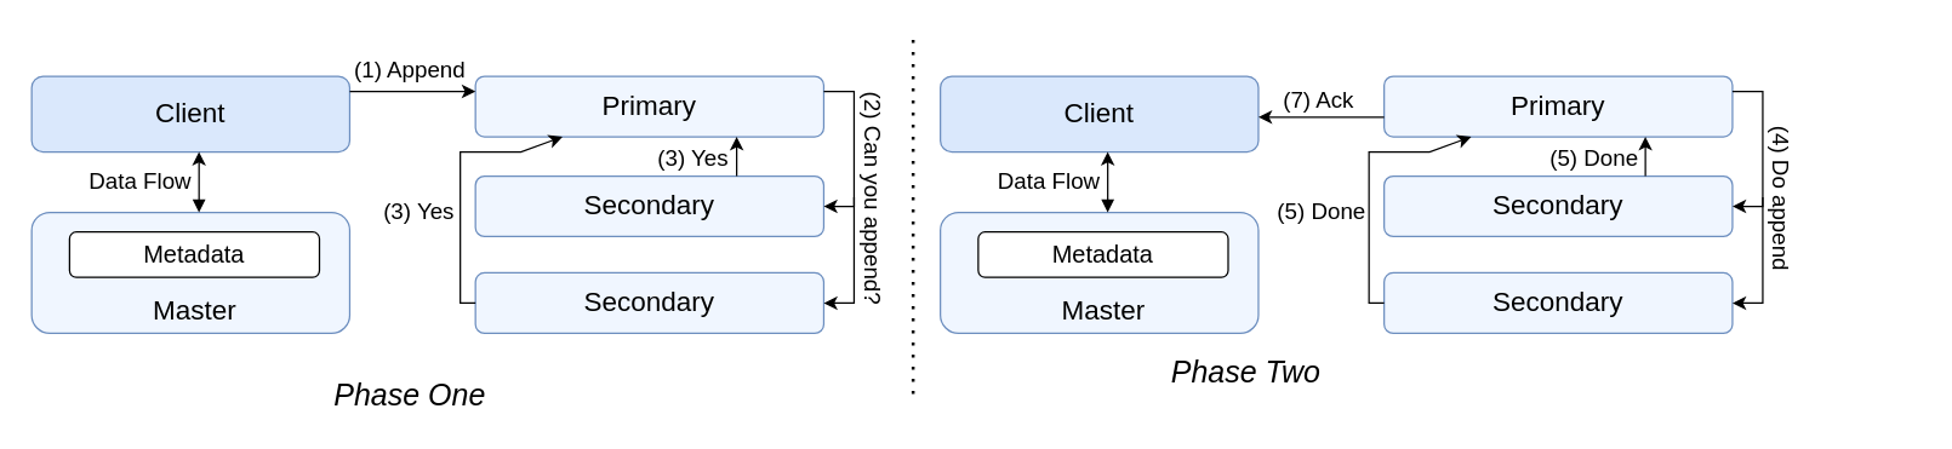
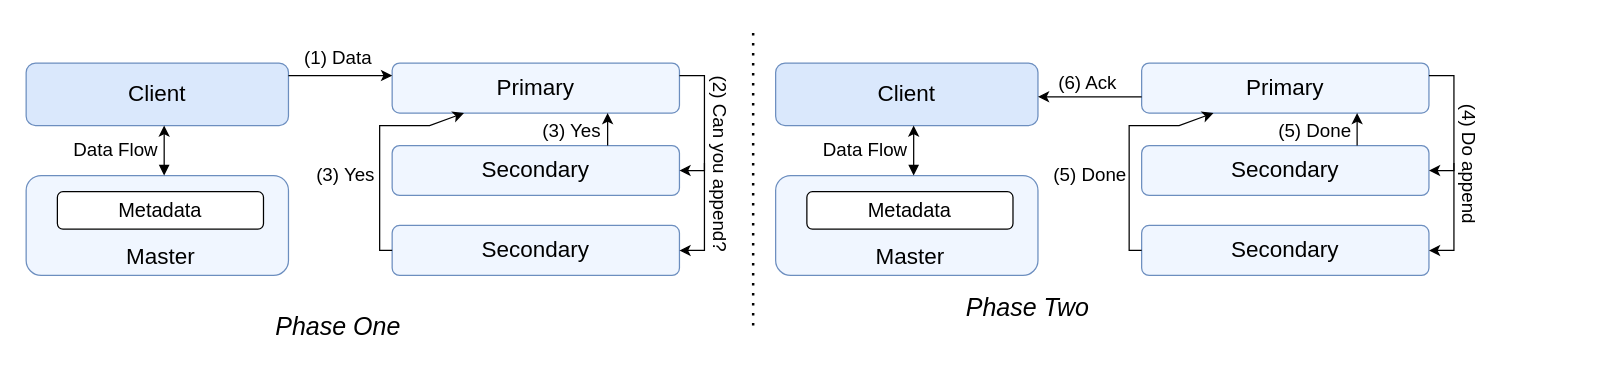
- <mxCell id="15" value="&lt;font style=&quot;font-size: 15px;&quot;&gt;(1) Append&lt;/font&gt;" style="text;html=1;align=center;verticalAlign=middle;whiteSpace=wrap;rounded=0;" vertex="1" parent="1"><mxGeometry x="210" y="30" width="120" height="30" as="geometry" /></mxCell>
+ <mxCell id="15" value="&lt;font style=&quot;font-size: 15px;&quot;&gt;(1) Data&lt;/font&gt;" style="text;html=1;align=center;verticalAlign=middle;whiteSpace=wrap;rounded=0;" vertex="1" parent="1"><mxGeometry x="210" y="30" width="120" height="30" as="geometry" /></mxCell>
- <mxCell id="33" value="&lt;font style=&quot;font-size: 15px;&quot;&gt;(7) Ack&lt;/font&gt;" style="text;html=1;align=center;verticalAlign=middle;whiteSpace=wrap;rounded=0;" vertex="1" parent="1"><mxGeometry x="810" y="50" width="120" height="30" as="geometry" /></mxCell>
+ <mxCell id="33" value="&lt;font style=&quot;font-size: 15px;&quot;&gt;(6) Ack&lt;/font&gt;" style="text;html=1;align=center;verticalAlign=middle;whiteSpace=wrap;rounded=0;" vertex="1" parent="1"><mxGeometry x="810" y="50" width="120" height="30" as="geometry" /></mxCell>
